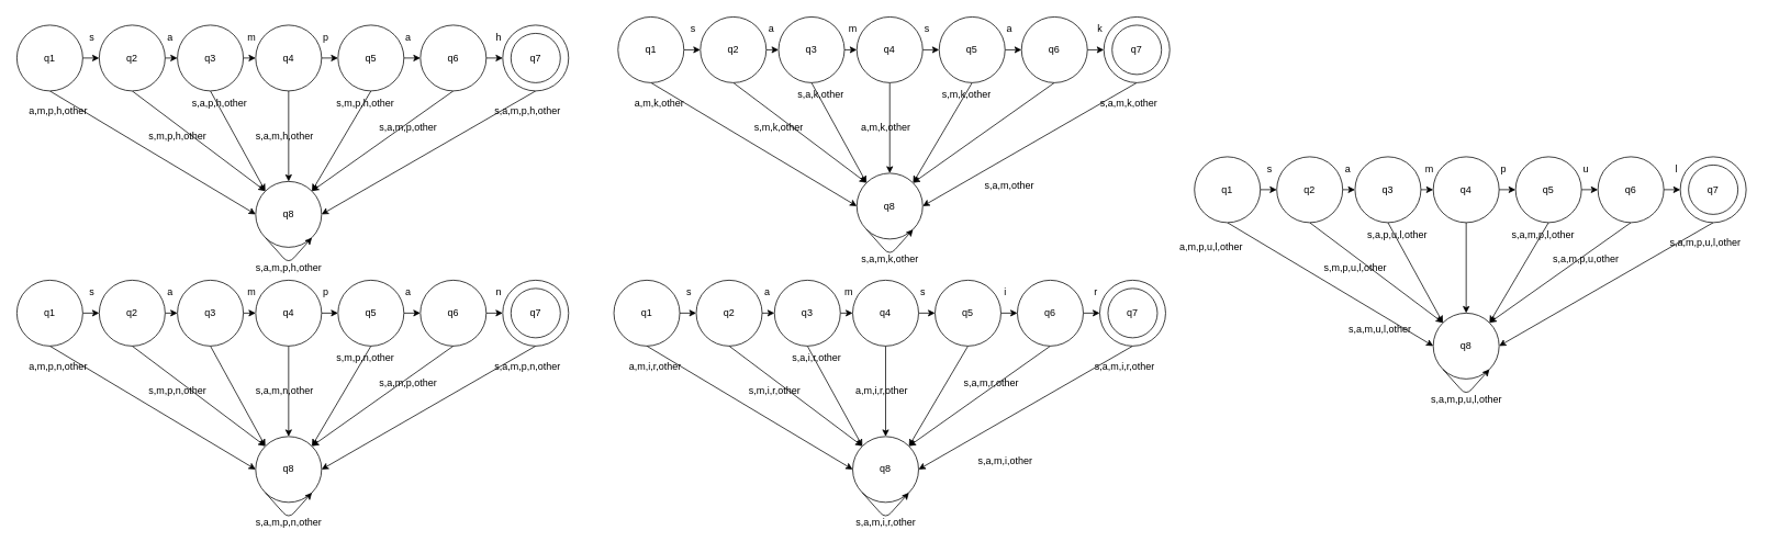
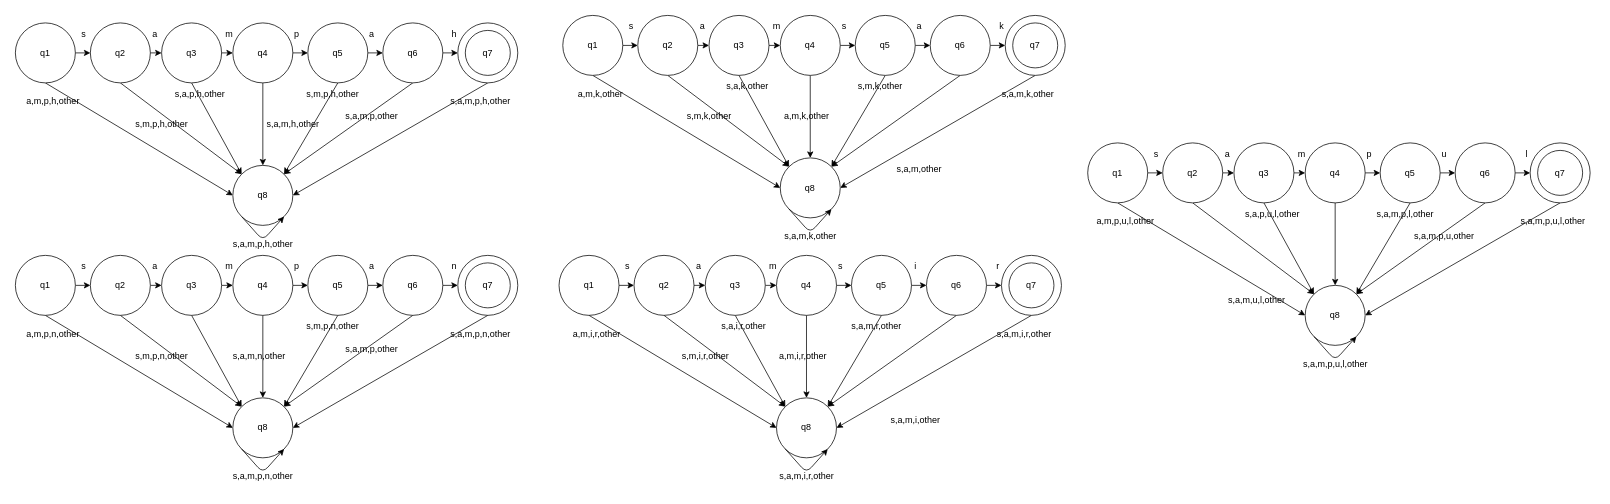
- <mxCell id="32" value="s,a,m,h,other" style="text;html=1;align=center;verticalAlign=middle;resizable=0;points=[];autosize=1;strokeColor=none;fillColor=none;" parent="1" vertex="1"><mxGeometry x="300" y="150" width="90" height="30" as="geometry" /></mxCell>
+ <mxCell id="32" value="s,a,m,h,other" style="text;html=1;align=center;verticalAlign=middle;resizable=0;points=[];autosize=1;strokeColor=none;fillColor=none;" parent="1" vertex="1"><mxGeometry x="345" y="150" width="90" height="30" as="geometry" /></mxCell>
- <mxCell id="100" value="a,m,p,u,l,other" style="text;html=1;align=center;verticalAlign=middle;resizable=0;points=[];autosize=1;strokeColor=none;fillColor=none;" parent="1" vertex="1"><mxGeometry x="1420" y="285" width="100" height="30" as="geometry" /></mxCell>
+ <mxCell id="100" value="a,m,p,u,l,other" style="text;html=1;align=center;verticalAlign=middle;resizable=0;points=[];autosize=1;strokeColor=none;fillColor=none;" parent="1" vertex="1"><mxGeometry x="1450" y="280" width="100" height="30" as="geometry" /></mxCell>
- <mxCell id="101" value="s,m,p,u,l,other" style="text;html=1;align=center;verticalAlign=middle;resizable=0;points=[];autosize=1;strokeColor=none;fillColor=none;" parent="1" vertex="1"><mxGeometry x="1595" y="310" width="100" height="30" as="geometry" /></mxCell>
- <mxCell id="176" value="s,a,m,r,other" style="text;html=1;align=center;verticalAlign=middle;resizable=0;points=[];autosize=1;strokeColor=none;fillColor=none;" parent="1" vertex="1"><mxGeometry x="1158" y="450" width="90" height="30" as="geometry" /></mxCell>
+ <mxCell id="176" value="s,a,m,r,other" style="text;html=1;align=center;verticalAlign=middle;resizable=0;points=[];autosize=1;strokeColor=none;fillColor=none;" parent="1" vertex="1"><mxGeometry x="1123" y="420" width="90" height="30" as="geometry" /></mxCell>
